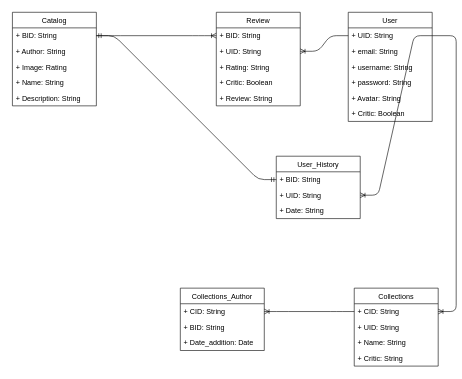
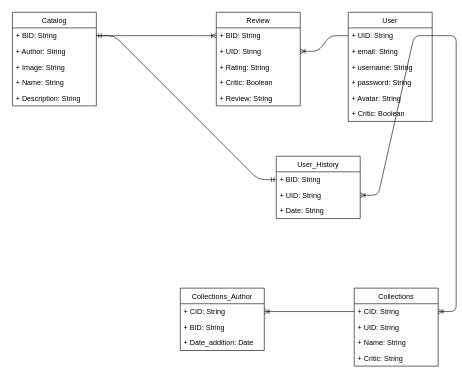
- <mxCell id="5" value="+ Image: Rating" style="text;strokeColor=none;fillColor=none;align=left;verticalAlign=top;spacingLeft=4;spacingRight=4;overflow=hidden;rotatable=0;points=[[0,0.5],[1,0.5]];portConstraint=eastwest;" parent="2" vertex="1"><mxGeometry y="78" width="140" height="26" as="geometry" /></mxCell>
+ <mxCell id="5" value="+ Image: String" style="text;strokeColor=none;fillColor=none;align=left;verticalAlign=top;spacingLeft=4;spacingRight=4;overflow=hidden;rotatable=0;points=[[0,0.5],[1,0.5]];portConstraint=eastwest;" parent="2" vertex="1"><mxGeometry y="78" width="140" height="26" as="geometry" /></mxCell>
